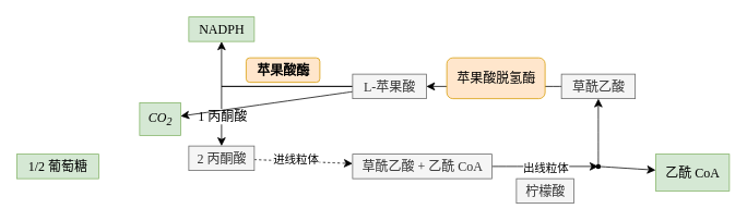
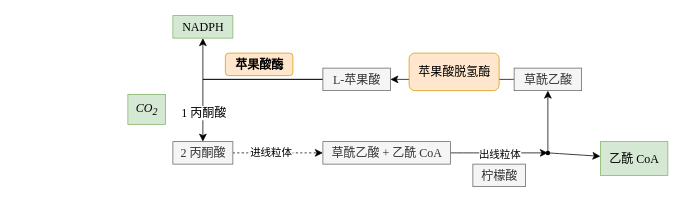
- <mxCell id="18" style="edgeStyle=none;curved=1;rounded=0;orthogonalLoop=1;jettySize=auto;html=1;fontSize=12;startSize=8;endSize=8;fontFamily=var(--font-sans);" edge="1" parent="1" source="20" target="22"><mxGeometry relative="1" as="geometry"><mxPoint x="230" y="105" as="targetPoint" /></mxGeometry></mxCell>
- <mxCell id="5" value="2 丙酮酸" style="text;html=1;align=center;verticalAlign=middle;resizable=0;points=[];autosize=1;strokeColor=#666666;fillColor=#f5f5f5;fontSize=16;fontColor=#333333;fontFamily=var(--font-sans);" vertex="1" parent="1"><mxGeometry x="230" y="178" width="80" height="30" as="geometry" /></mxCell>
+ <mxCell id="5" value="2 丙酮酸" style="text;html=1;align=center;verticalAlign=middle;resizable=0;points=[];autosize=1;strokeColor=#666666;fillColor=#f5f5f5;fontSize=16;fontColor=#333333;fontFamily=var(--font-sans);" vertex="1" parent="1"><mxGeometry x="230" y="188" width="80" height="30" as="geometry" /></mxCell>
- <mxCell id="2" value="1/2 葡萄糖" style="text;html=1;align=center;verticalAlign=middle;resizable=0;points=[];autosize=1;strokeColor=#82b366;fillColor=#d5e8d4;fontSize=16;fontFamily=var(--font-sans);" vertex="1" parent="1"><mxGeometry x="20" y="188" width="100" height="30" as="geometry" /></mxCell>
